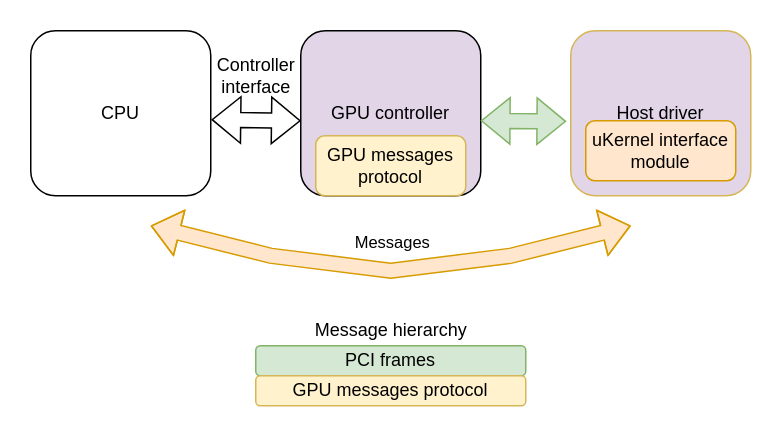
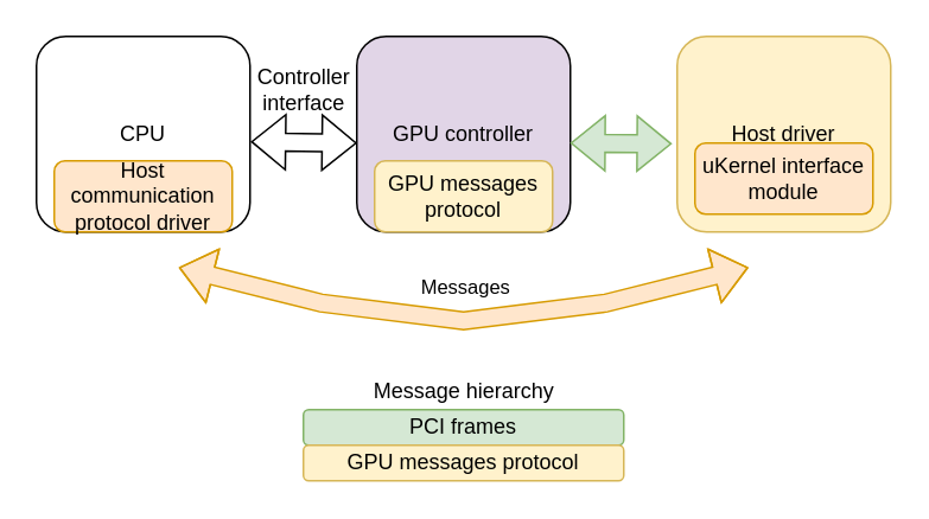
- <mxCell id="3" value="Host driver" style="rounded=1;whiteSpace=wrap;html=1;fillColor=#e1d5e7;strokeColor=#d6b656;" parent="1" vertex="1"><mxGeometry x="380" y="20" width="120" height="110" as="geometry" /></mxCell>
+ <mxCell id="3" value="Host driver" style="rounded=1;whiteSpace=wrap;html=1;fillColor=#fff2cc;strokeColor=#d6b656;" parent="1" vertex="1"><mxGeometry x="380" y="20" width="120" height="110" as="geometry" /></mxCell>
+ <mxCell id="10" value="Host communication protocol driver" style="rounded=1;whiteSpace=wrap;html=1;fillColor=#ffe6cc;strokeColor=#d79b00;" parent="1" vertex="1"><mxGeometry x="30" y="90" width="100" height="40" as="geometry" /></mxCell>
